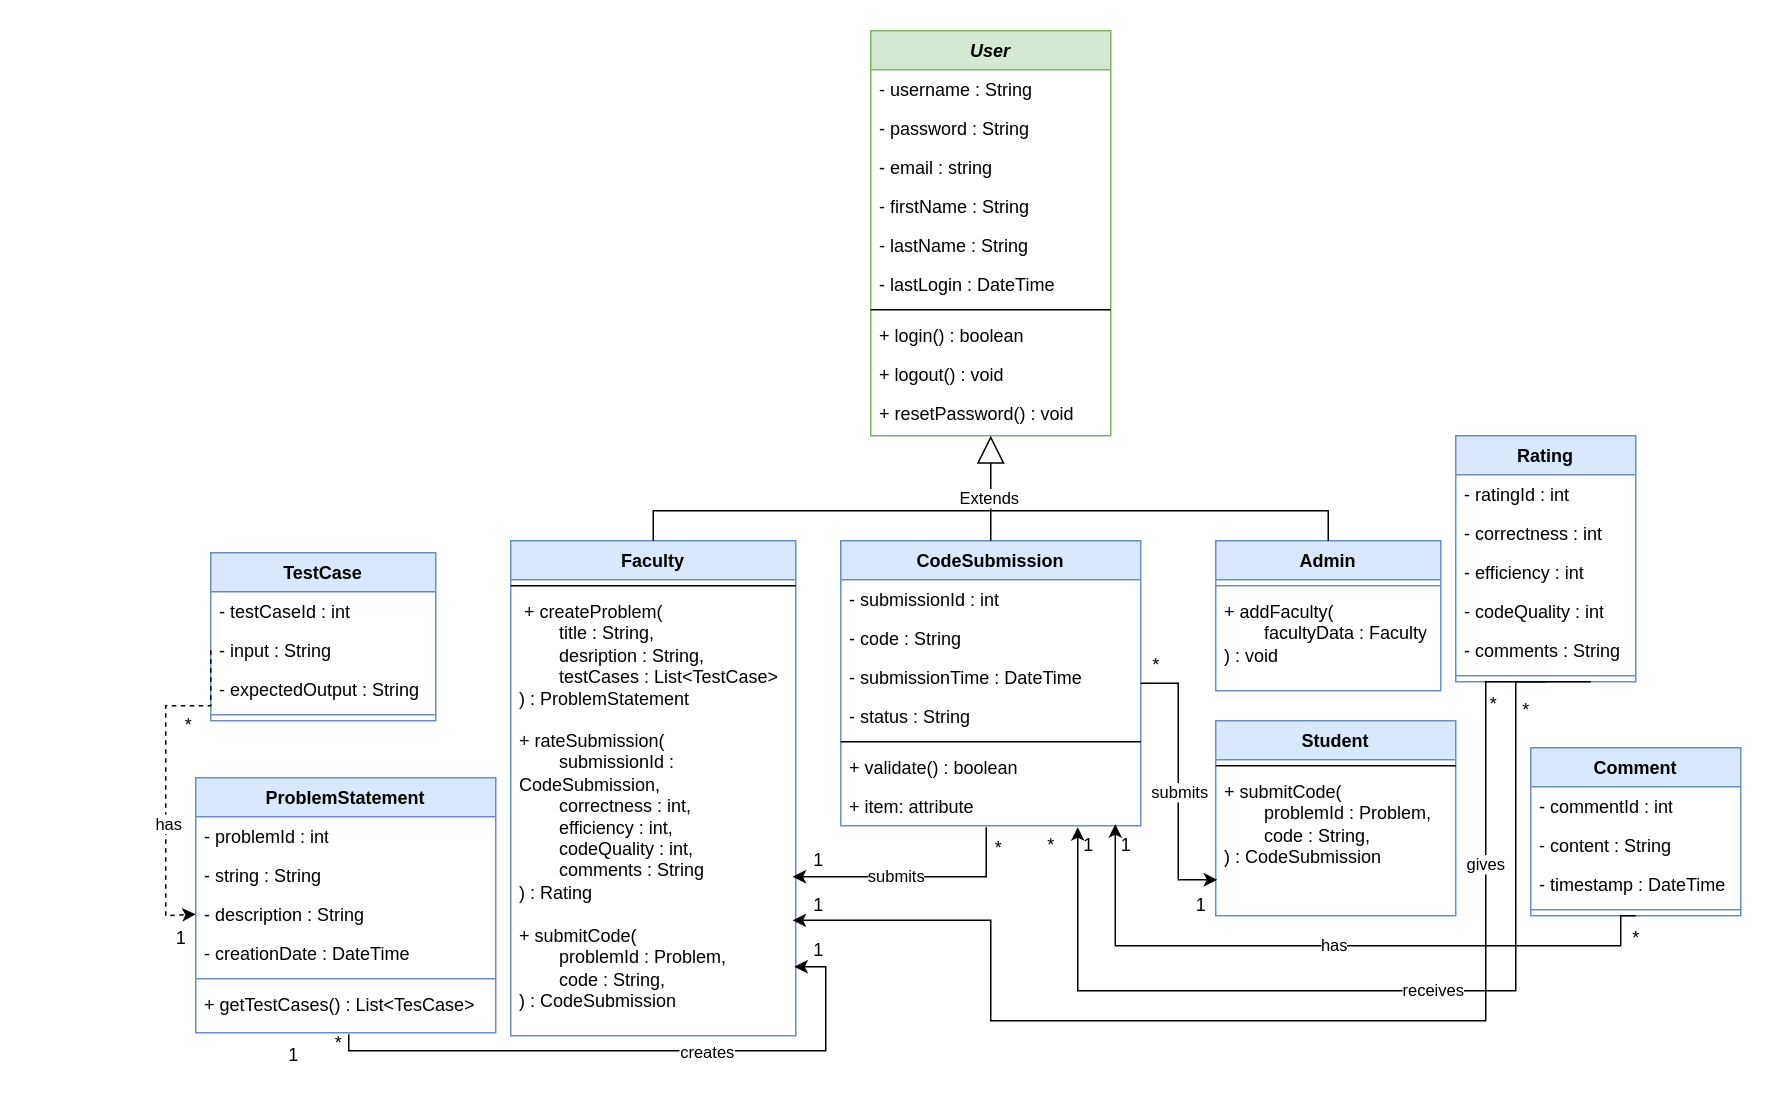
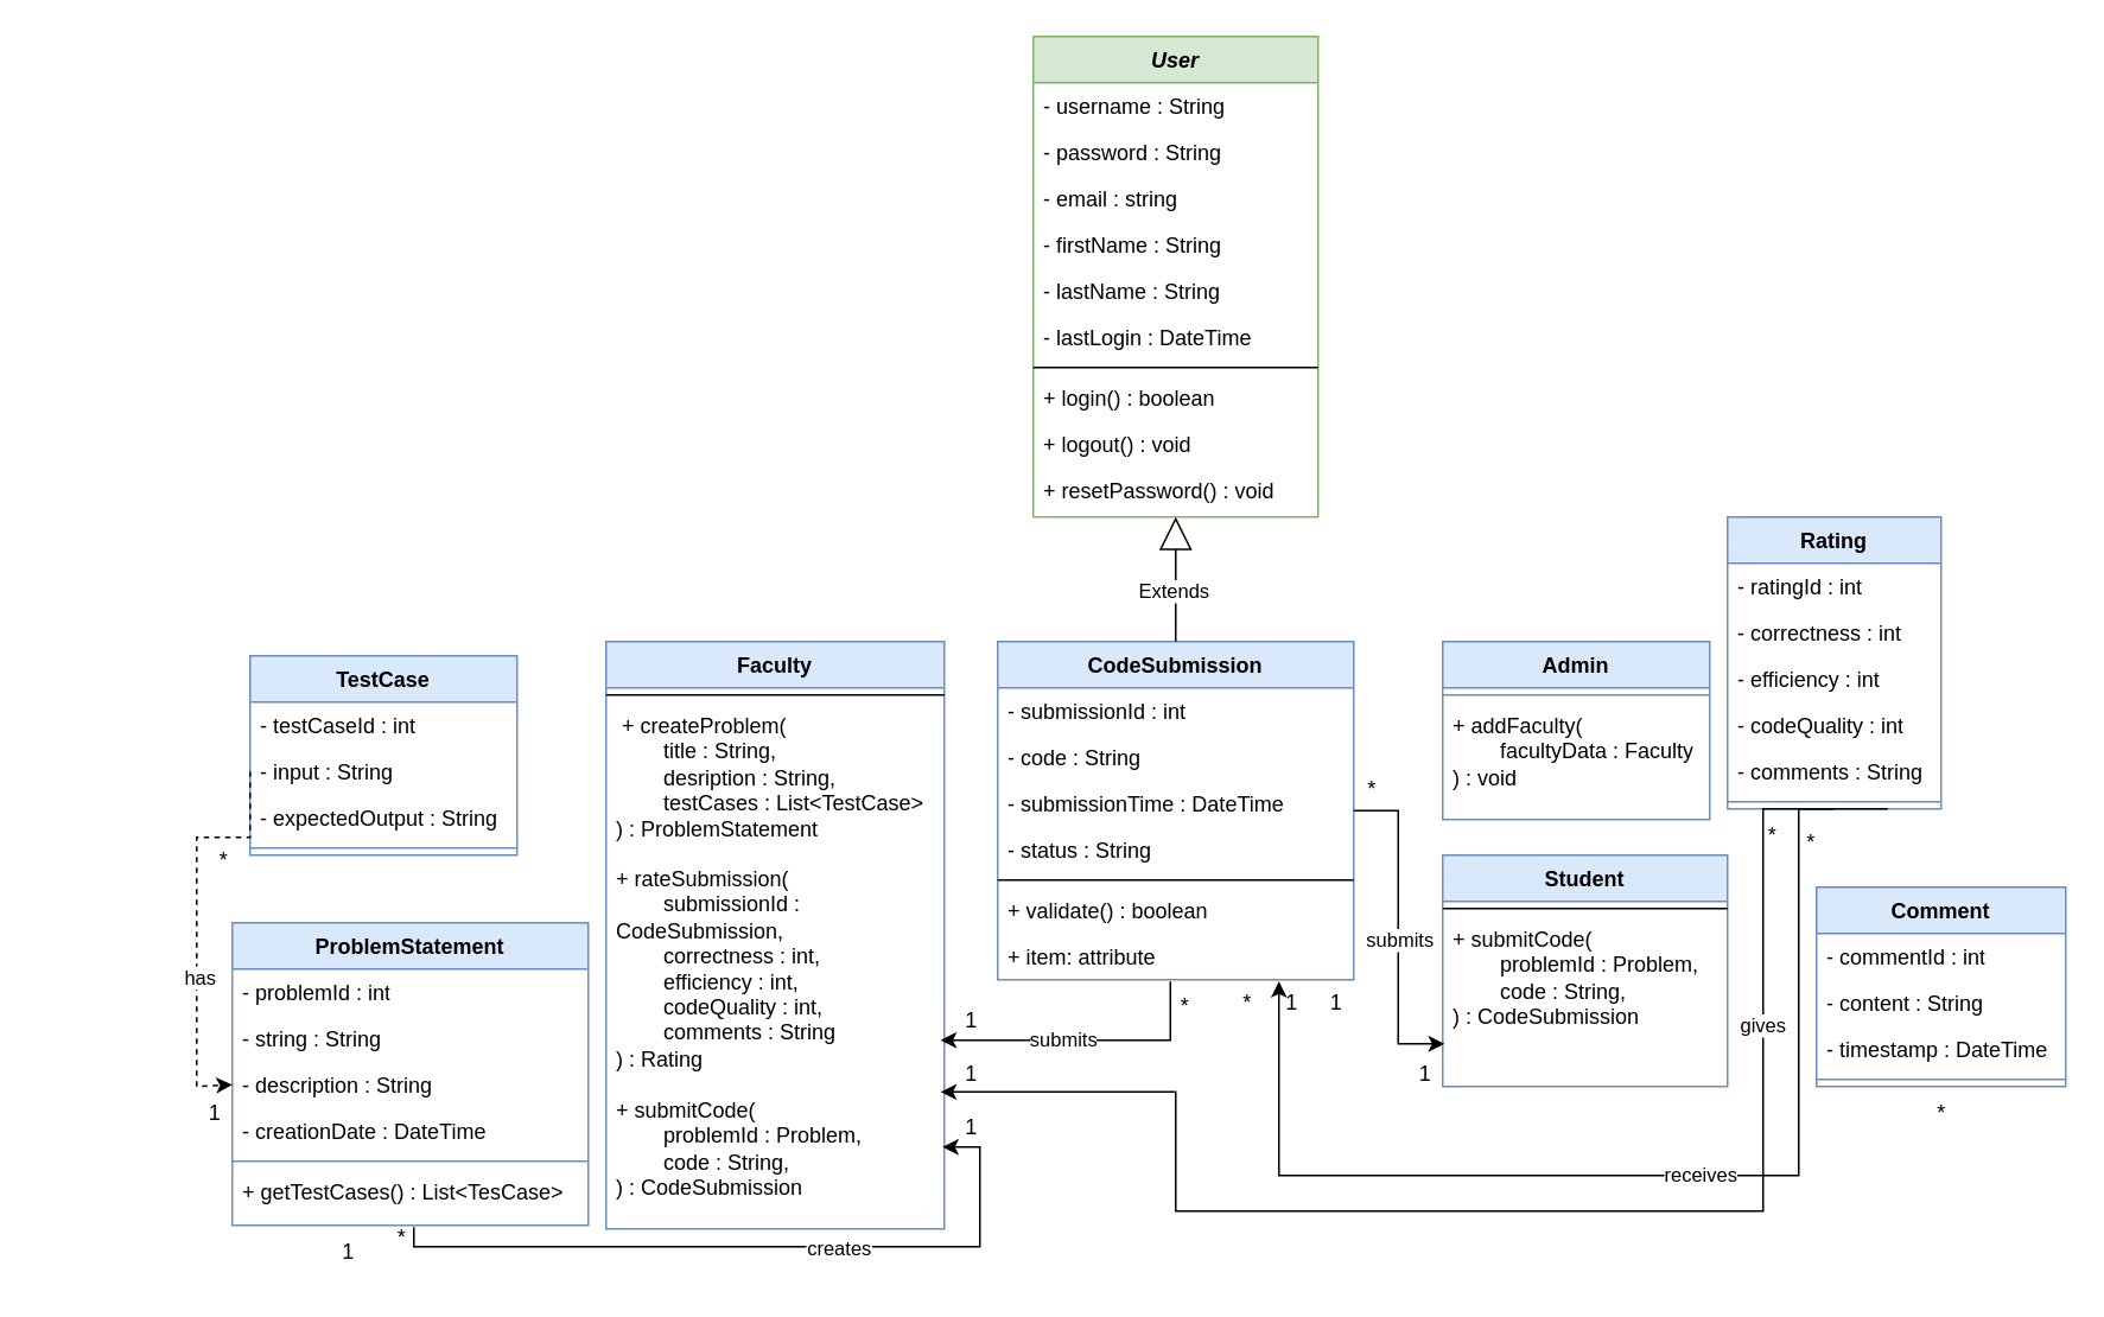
- <mxCell id="57" value="" style="endArrow=none;html=1;rounded=0;entryX=0.5;entryY=0;entryDx=0;entryDy=0;exitX=0.5;exitY=0;exitDx=0;exitDy=0;" parent="1" source="21" target="26" edge="1"><mxGeometry width="50" height="50" relative="1" as="geometry"><mxPoint x="660" y="340" as="sourcePoint" /><mxPoint x="780" y="290" as="targetPoint" /><Array as="points"><mxPoint x="435" y="340" /><mxPoint x="885" y="340" /></Array></mxGeometry></mxCell>
- <mxCell id="62" style="edgeStyle=orthogonalEdgeStyle;rounded=0;orthogonalLoop=1;jettySize=auto;html=1;exitX=0.5;exitY=1;exitDx=0;exitDy=0;entryX=0.915;entryY=0.962;entryDx=0;entryDy=0;entryPerimeter=0;" parent="1" source="48" target="20" edge="1"><mxGeometry relative="1" as="geometry"><Array as="points"><mxPoint x="1080" y="630" /><mxPoint x="743" y="630" /></Array></mxGeometry></mxCell>
- <mxCell id="63" value="has" style="edgeLabel;html=1;align=center;verticalAlign=middle;resizable=0;points=[];" parent="62" vertex="1" connectable="0"><mxGeometry x="-0.009" y="-1" relative="1" as="geometry"><mxPoint as="offset" /></mxGeometry></mxCell>
